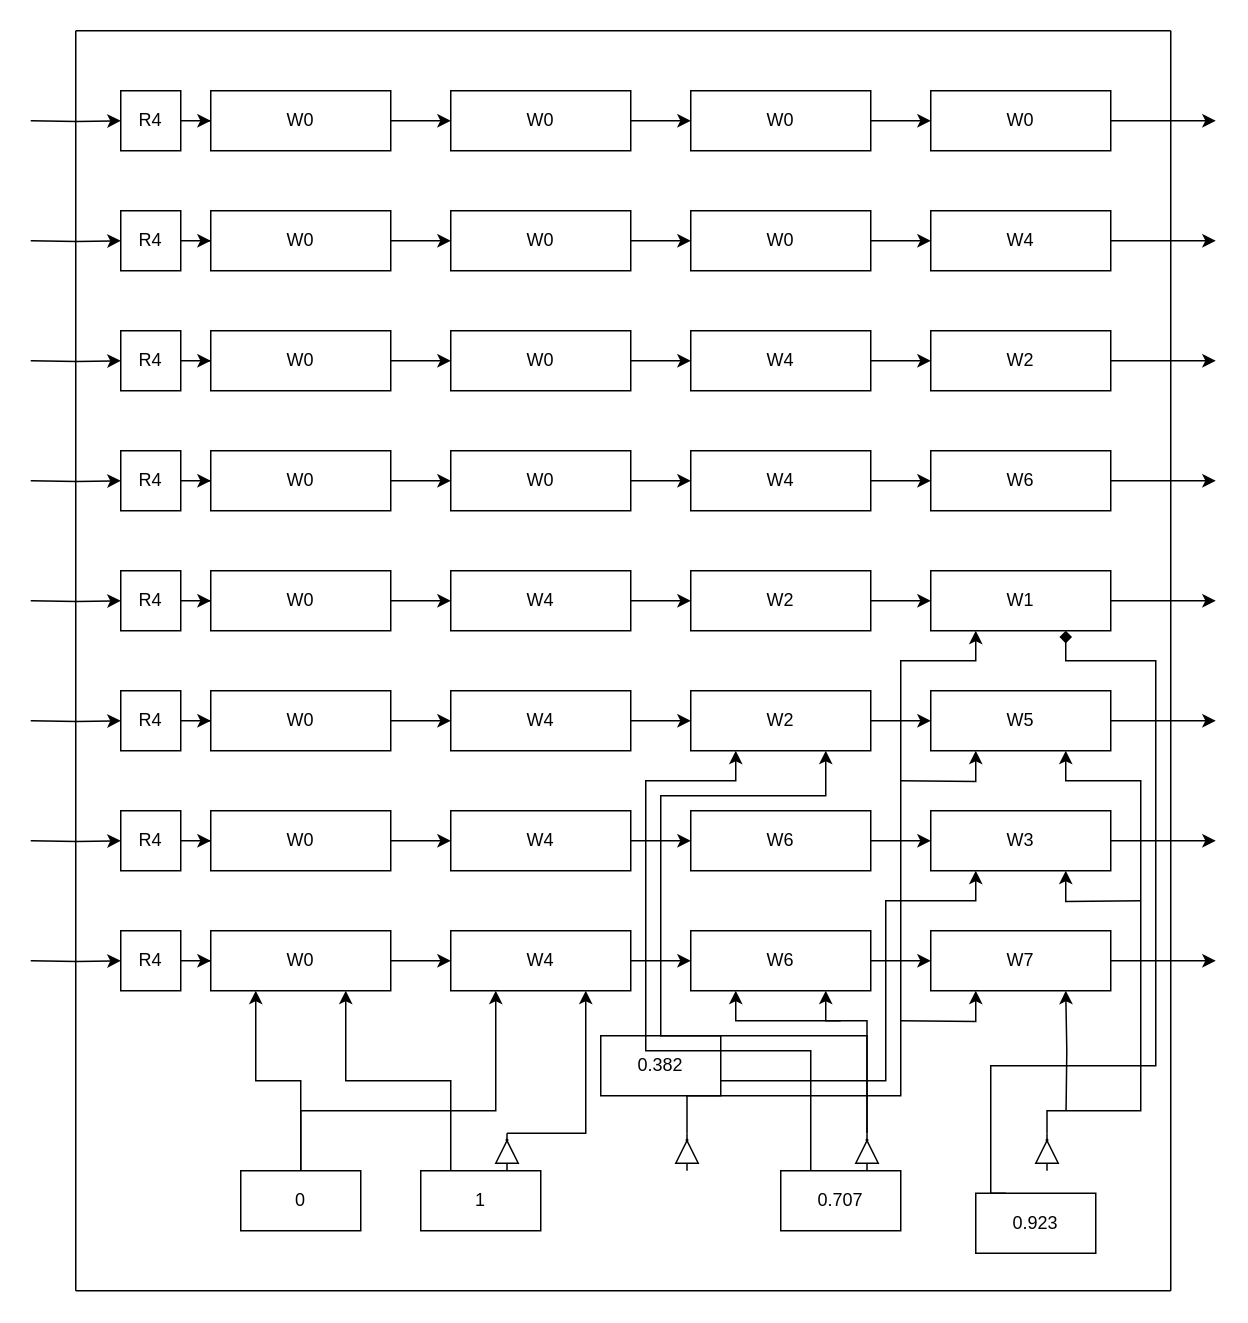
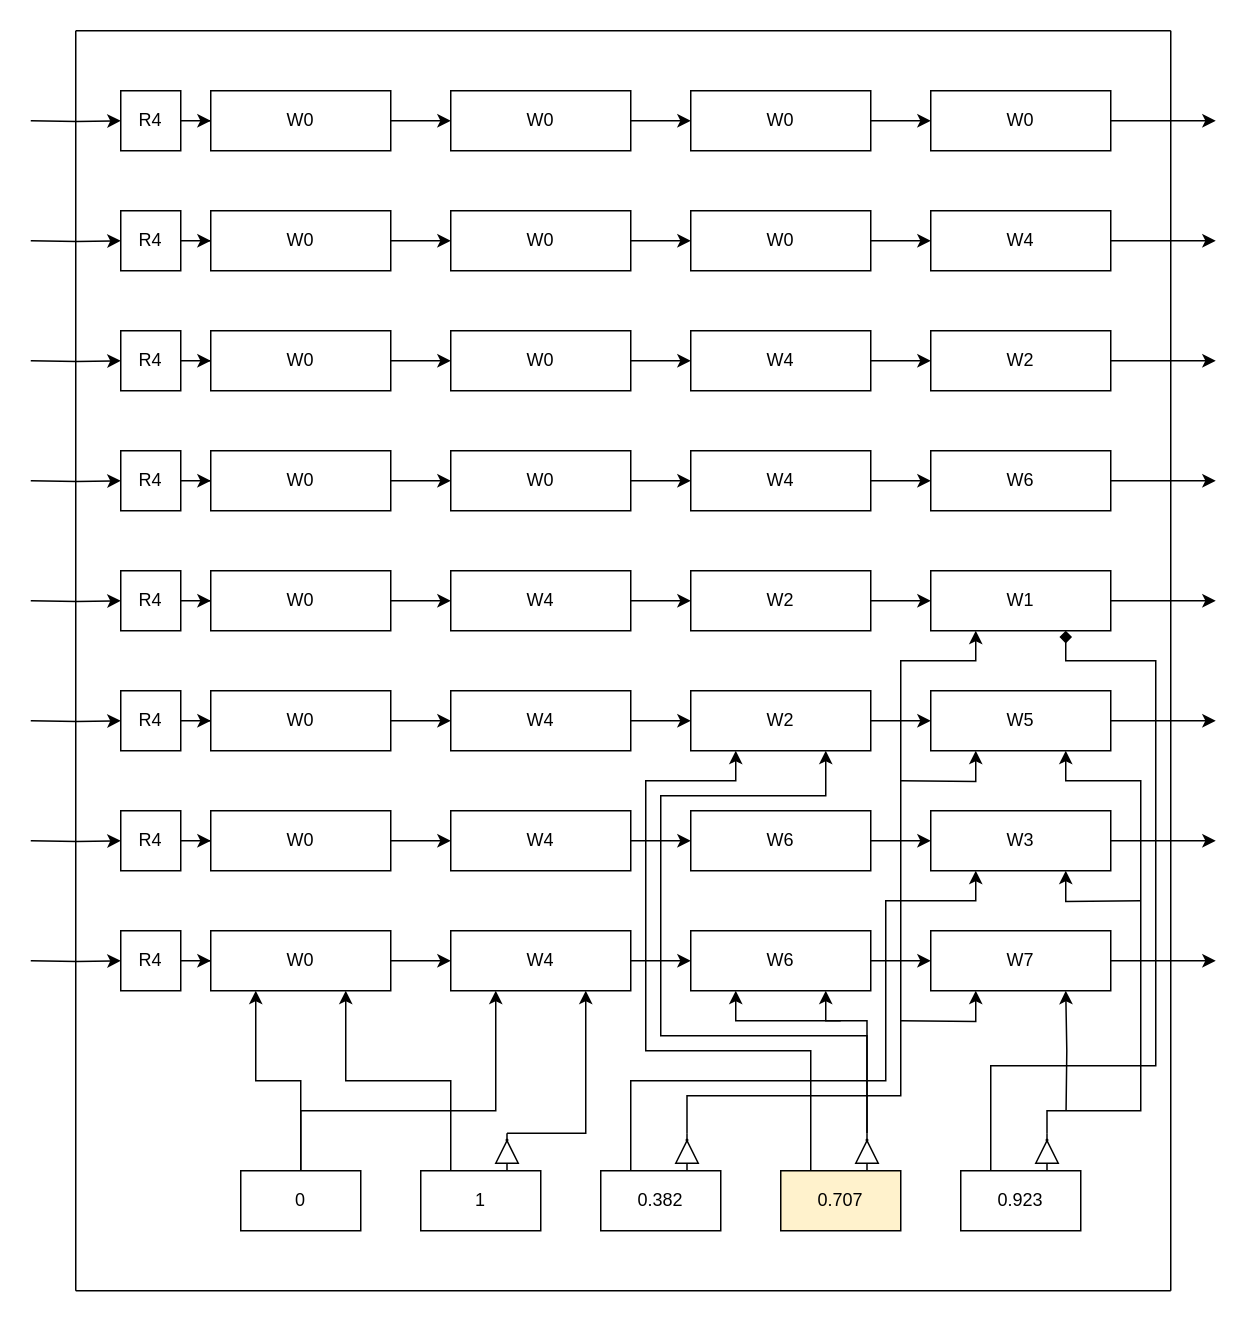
- <mxCell id="80" value="0.382" style="rounded=0;whiteSpace=wrap;html=1;" vertex="1" parent="1"><mxGeometry x="400" y="690" width="80" height="40" as="geometry" /></mxCell>
+ <mxCell id="80" value="0.382" style="rounded=0;whiteSpace=wrap;html=1;" vertex="1" parent="1"><mxGeometry x="400" y="780" width="80" height="40" as="geometry" /></mxCell>
- <mxCell id="82" value="0.707" style="rounded=0;whiteSpace=wrap;html=1;" vertex="1" parent="1"><mxGeometry x="520" y="780" width="80" height="40" as="geometry" /></mxCell>
+ <mxCell id="82" value="0.707" style="rounded=0;whiteSpace=wrap;html=1;fillColor=#fff2cc;" vertex="1" parent="1"><mxGeometry x="520" y="780" width="80" height="40" as="geometry" /></mxCell>
- <mxCell id="84" value="0.923" style="rounded=0;whiteSpace=wrap;html=1;" vertex="1" parent="1"><mxGeometry x="650" y="795" width="80" height="40" as="geometry" /></mxCell>
+ <mxCell id="84" value="0.923" style="rounded=0;whiteSpace=wrap;html=1;" vertex="1" parent="1"><mxGeometry x="640" y="780" width="80" height="40" as="geometry" /></mxCell>
